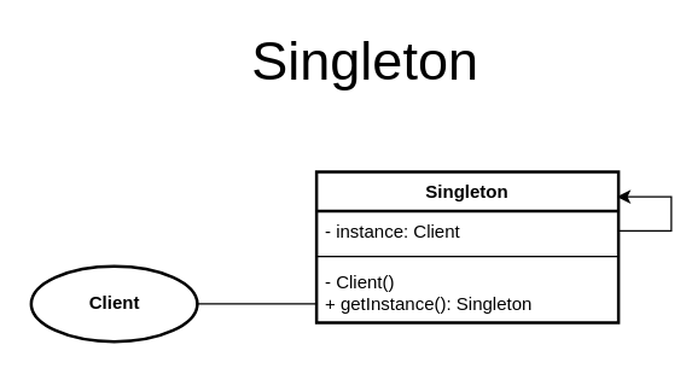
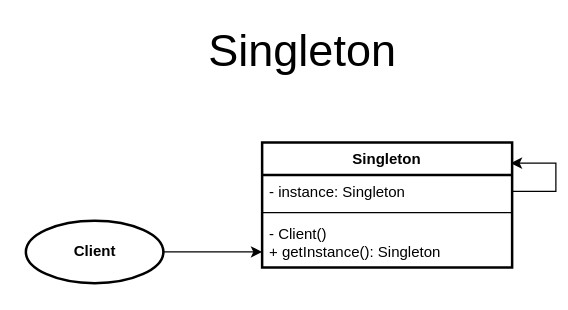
- <mxCell id="4" value="- instance: Client" style="text;strokeColor=none;fillColor=none;align=left;verticalAlign=top;spacingLeft=4;spacingRight=4;overflow=hidden;rotatable=0;points=[[0,0.5],[1,0.5]];portConstraint=eastwest;" parent="2" vertex="1"><mxGeometry y="26" width="200" height="26" as="geometry" /></mxCell>
+ <mxCell id="4" value="- instance: Singleton" style="text;strokeColor=none;fillColor=none;align=left;verticalAlign=top;spacingLeft=4;spacingRight=4;overflow=hidden;rotatable=0;points=[[0,0.5],[1,0.5]];portConstraint=eastwest;" parent="2" vertex="1"><mxGeometry y="26" width="200" height="26" as="geometry" /></mxCell>
- <mxCell id="7" style="edgeStyle=orthogonalEdgeStyle;rounded=0;orthogonalLoop=1;jettySize=auto;html=1;entryX=0;entryY=0.688;entryDx=0;entryDy=0;entryPerimeter=0;endArrow=none;" parent="1" source="8" target="6" edge="1"><mxGeometry relative="1" as="geometry"><mxPoint x="189" y="212" as="targetPoint" /></mxGeometry></mxCell>
+ <mxCell id="7" style="edgeStyle=orthogonalEdgeStyle;rounded=0;orthogonalLoop=1;jettySize=auto;html=1;entryX=0;entryY=0.688;entryDx=0;entryDy=0;entryPerimeter=0;" parent="1" source="8" target="6" edge="1"><mxGeometry relative="1" as="geometry"><mxPoint x="189" y="212" as="targetPoint" /></mxGeometry></mxCell>
